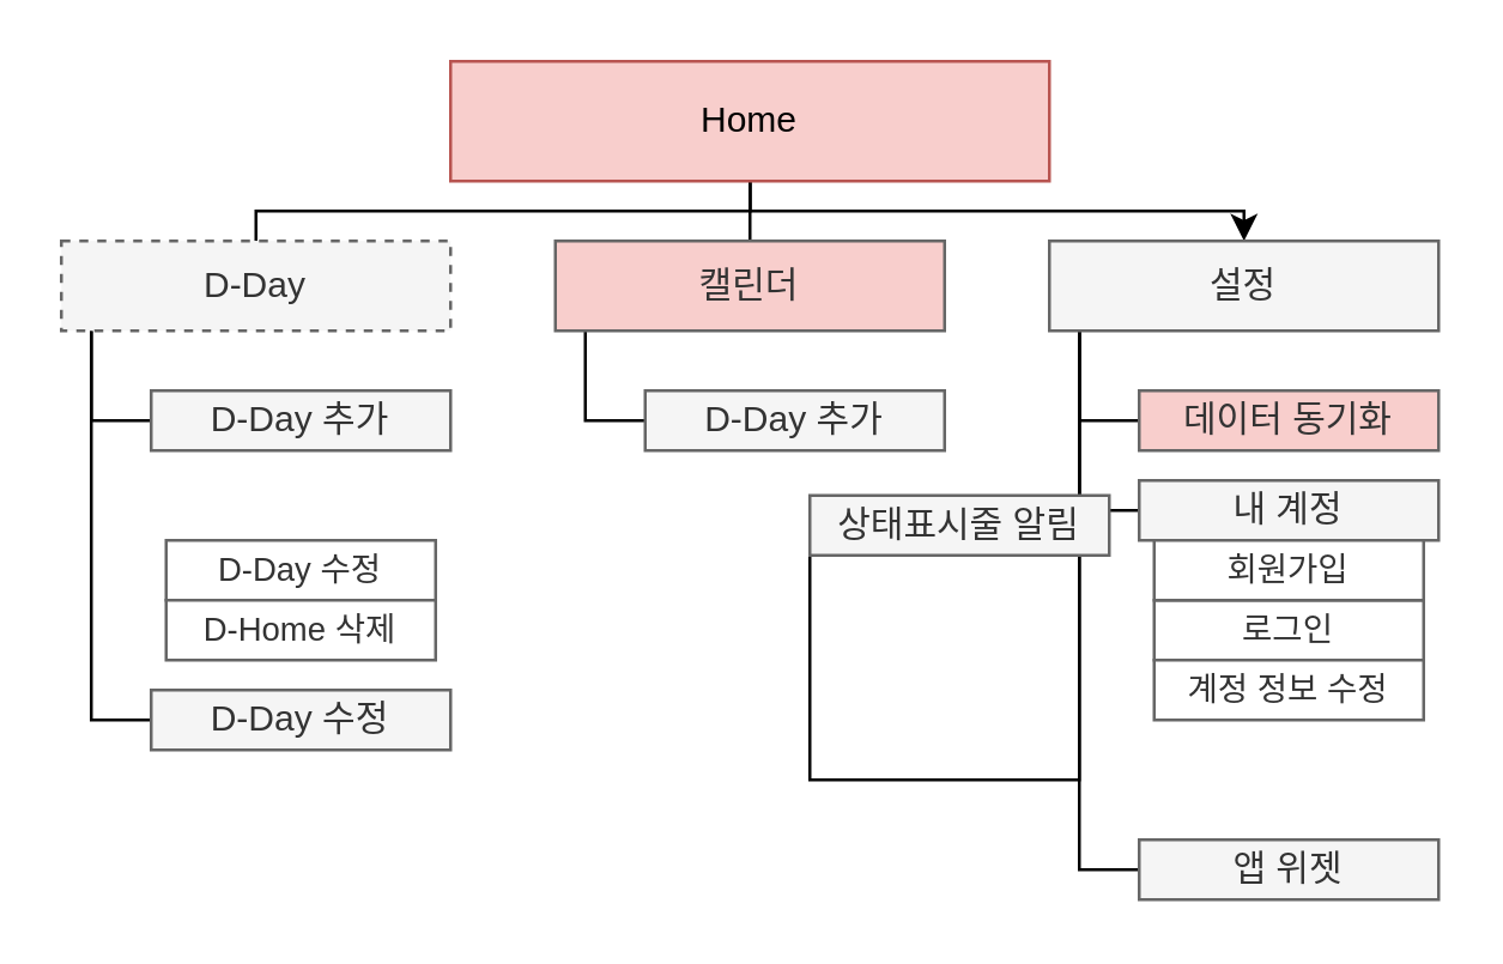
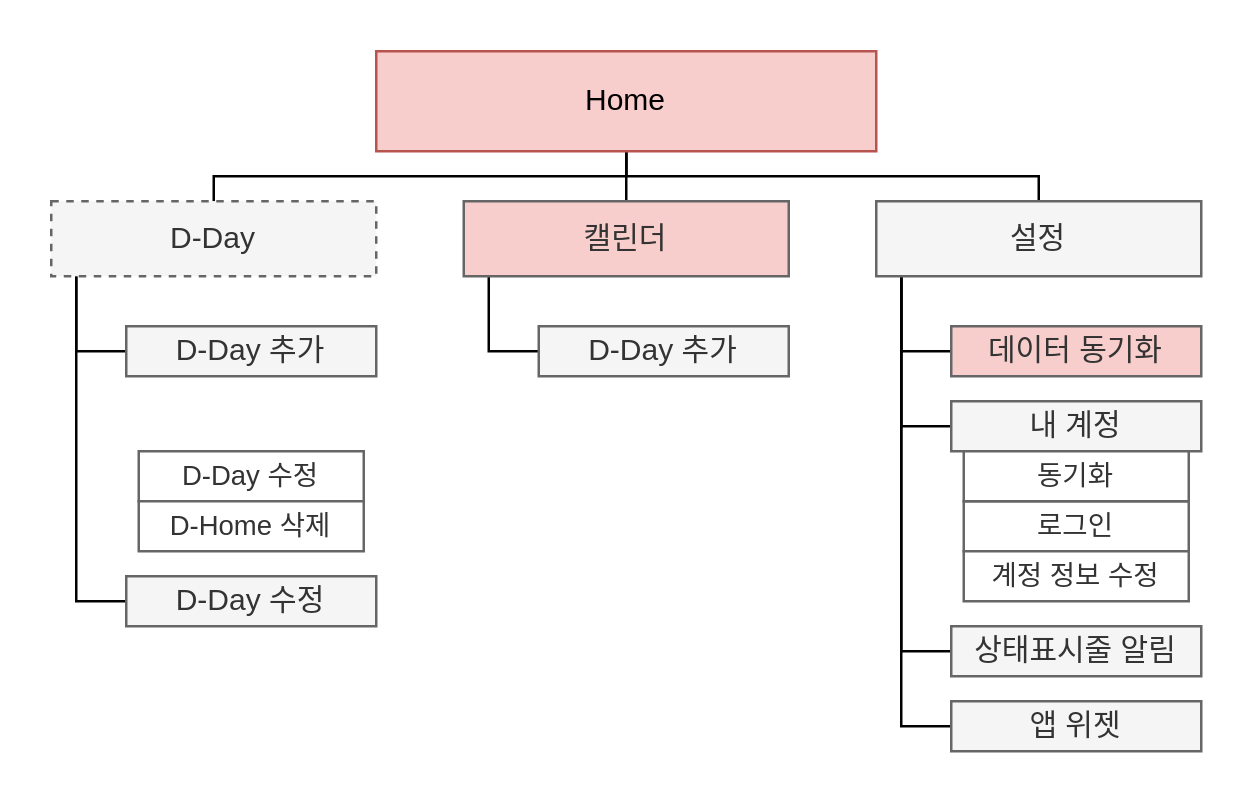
- <mxCell id="4" style="edgeStyle=orthogonalEdgeStyle;rounded=0;orthogonalLoop=1;jettySize=auto;html=1;endArrow=classic;startFill=0;" edge="1" parent="1" source="5" target="18"><mxGeometry relative="1" as="geometry"><Array as="points"><mxPoint x="250" y="70" /><mxPoint x="415" y="70" /></Array></mxGeometry></mxCell>
+ <mxCell id="4" style="edgeStyle=orthogonalEdgeStyle;rounded=0;orthogonalLoop=1;jettySize=auto;html=1;endArrow=none;startFill=0;" edge="1" parent="1" source="5" target="18"><mxGeometry relative="1" as="geometry"><Array as="points"><mxPoint x="250" y="70" /><mxPoint x="415" y="70" /></Array></mxGeometry></mxCell>
- <mxCell id="19" value="상태표시줄 알림" style="rounded=0;whiteSpace=wrap;html=1;fillColor=#f5f5f5;fontColor=#333333;strokeColor=#666666;" vertex="1" parent="1"><mxGeometry x="270" y="165" width="100" height="20" as="geometry" /></mxCell>
+ <mxCell id="19" value="상태표시줄 알림" style="rounded=0;whiteSpace=wrap;html=1;fillColor=#f5f5f5;fontColor=#333333;strokeColor=#666666;" vertex="1" parent="1"><mxGeometry x="380" y="250" width="100" height="20" as="geometry" /></mxCell>
- <mxCell id="25" value="회원가입" style="rounded=0;whiteSpace=wrap;html=1;fontSize=11;fillColor=light-dark(#ffffff, #1a1a1a);fontColor=#333333;strokeColor=#666666;" vertex="1" parent="1"><mxGeometry x="385" y="180" width="90" height="20" as="geometry" /></mxCell>
+ <mxCell id="25" value="동기화" style="rounded=0;whiteSpace=wrap;html=1;fontSize=11;fillColor=light-dark(#ffffff, #1a1a1a);fontColor=#333333;strokeColor=#666666;" vertex="1" parent="1"><mxGeometry x="385" y="180" width="90" height="20" as="geometry" /></mxCell>
